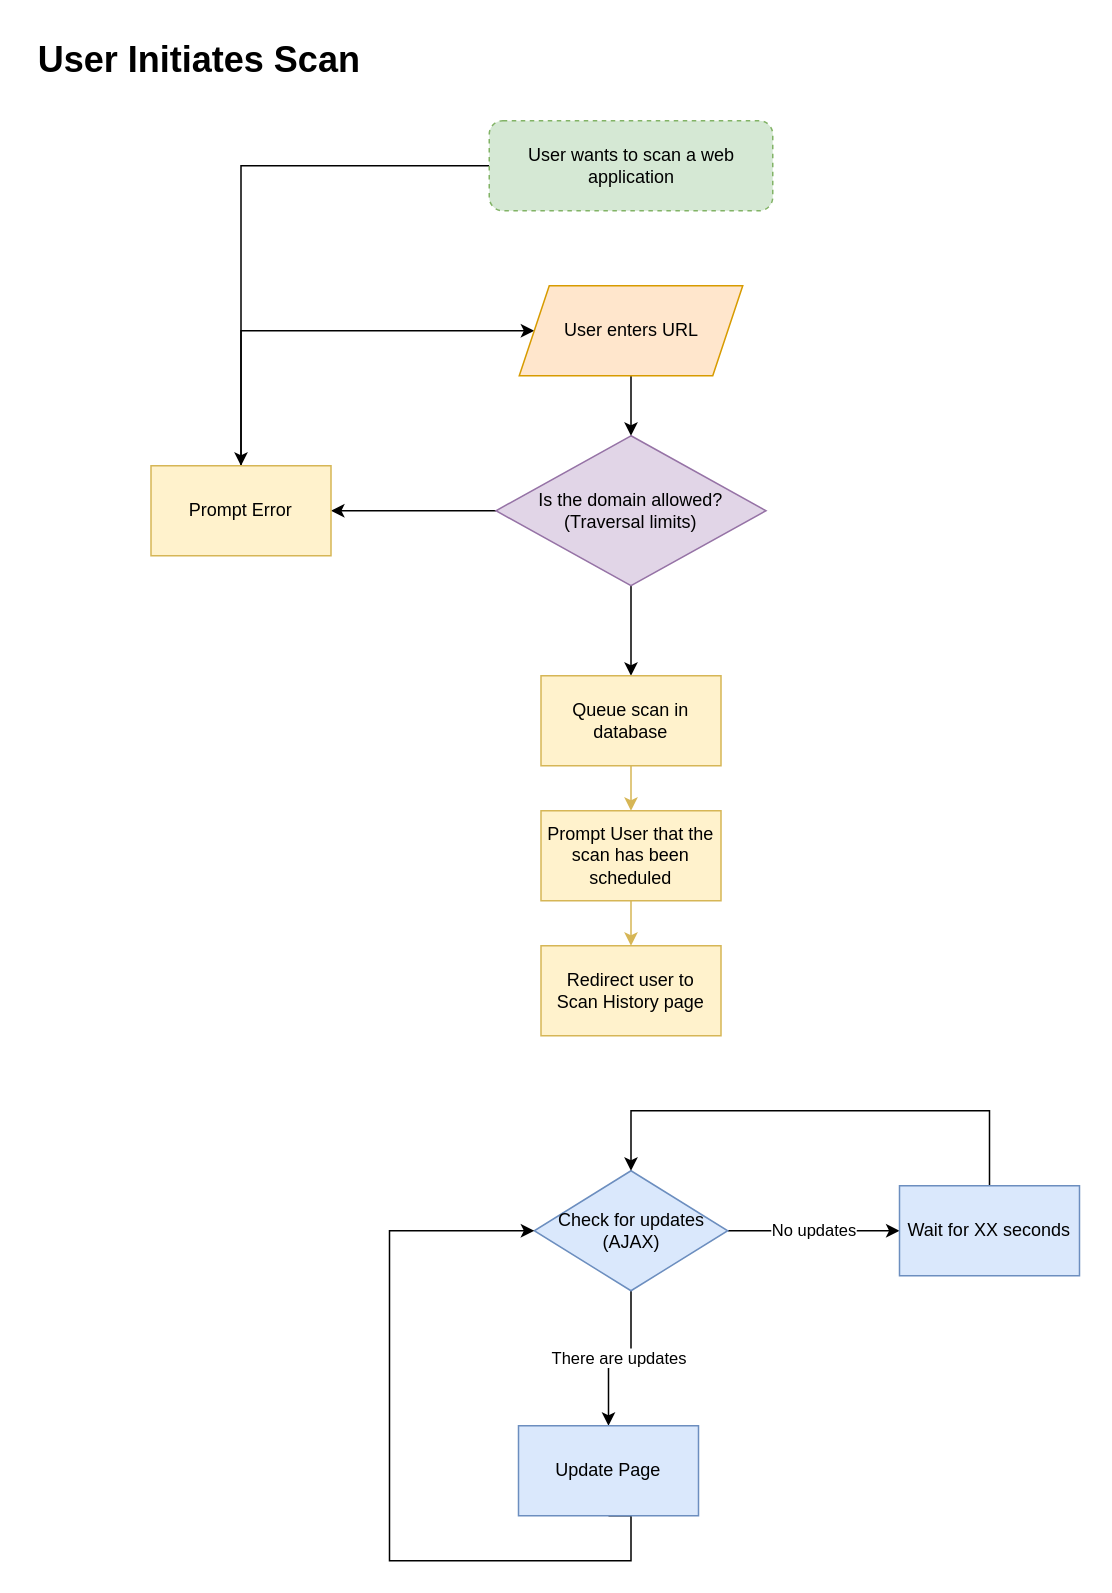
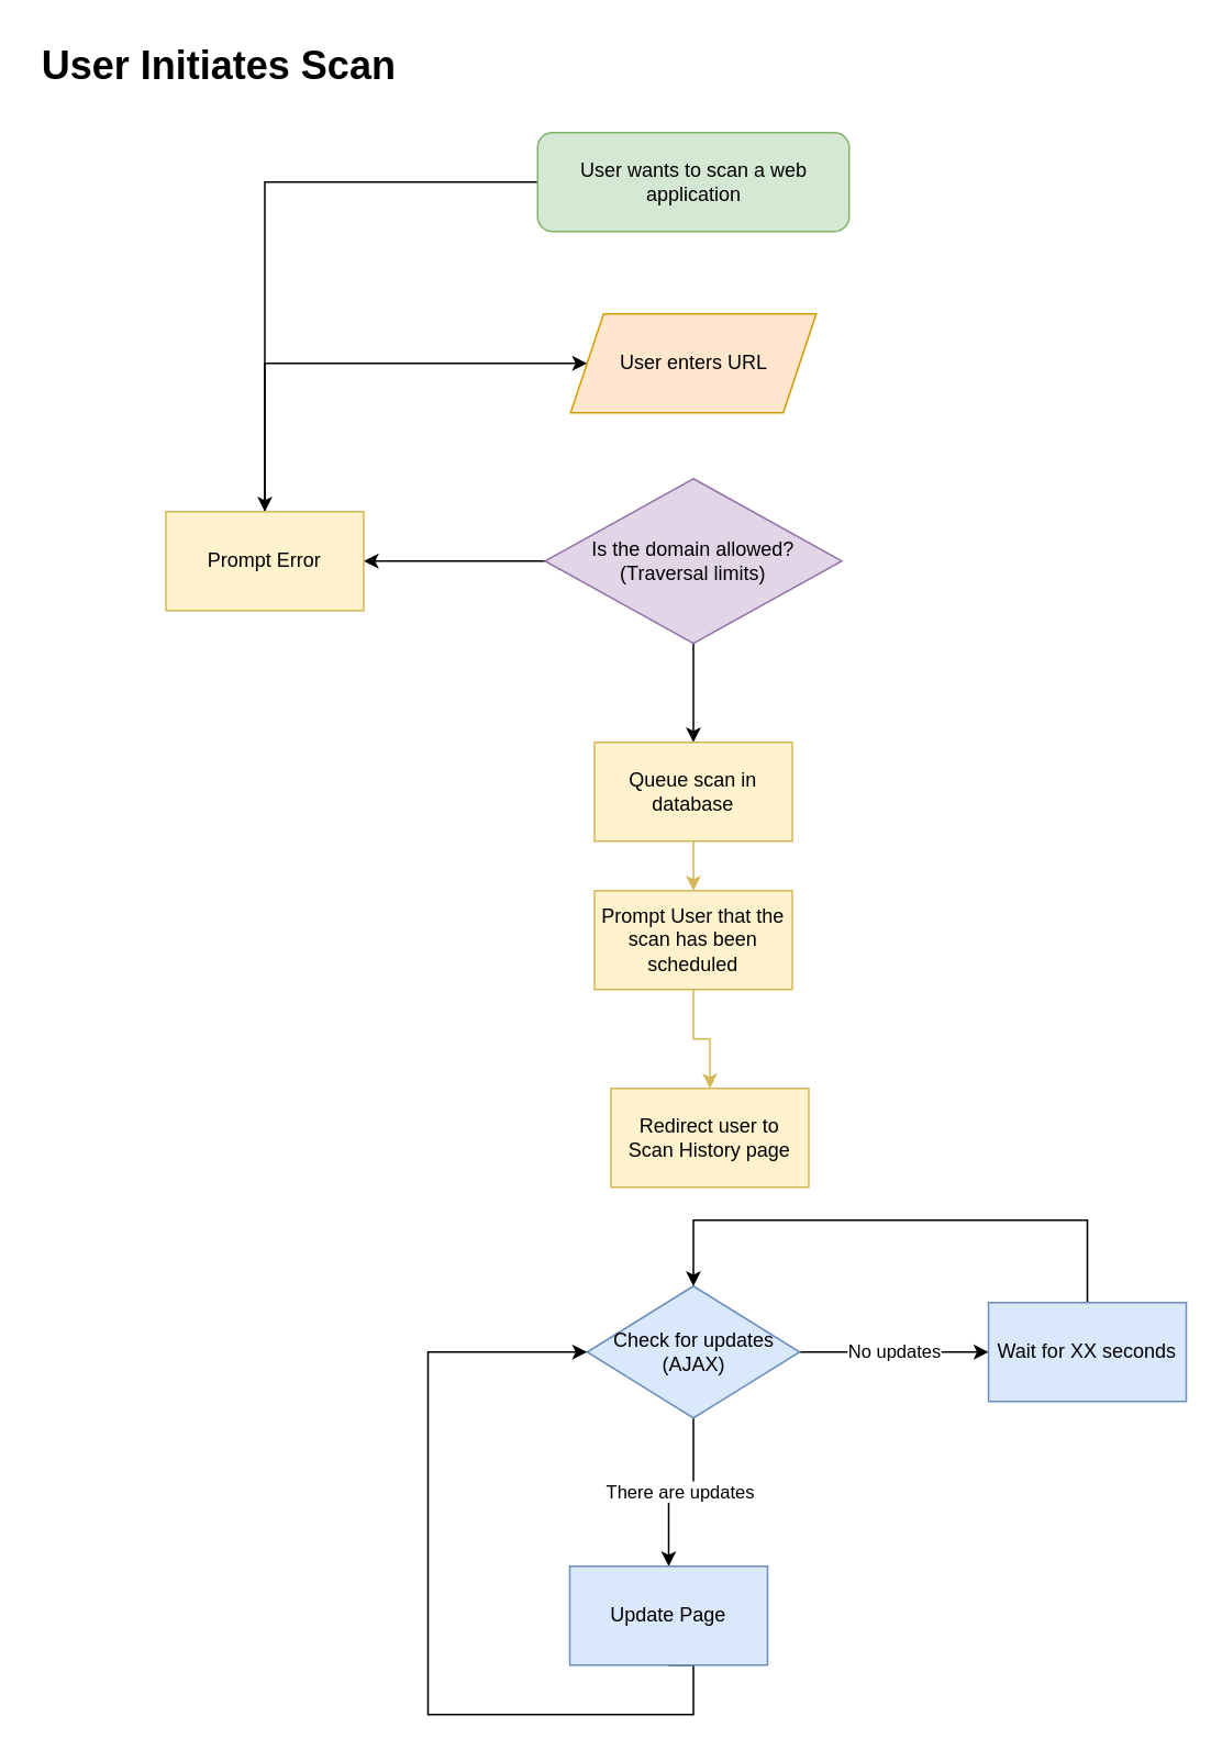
- <mxCell id="4" value="User wants to scan a web application" style="rounded=1;whiteSpace=wrap;html=1;fillColor=#d5e8d4;strokeColor=#82b366;dashed=1;" vertex="1" parent="1"><mxGeometry x="325.5" y="80" width="189" height="60" as="geometry" /></mxCell>
+ <mxCell id="4" value="User wants to scan a web application" style="rounded=1;whiteSpace=wrap;html=1;fillColor=#d5e8d4;strokeColor=#82b366;" vertex="1" parent="1"><mxGeometry x="325.5" y="80" width="189" height="60" as="geometry" /></mxCell>
- <mxCell id="12" value="" style="edgeStyle=orthogonalEdgeStyle;rounded=0;orthogonalLoop=1;jettySize=auto;html=1;" edge="1" parent="1" source="13" target="7"><mxGeometry relative="1" as="geometry" /></mxCell>
- <mxCell id="16" value="Redirect user to &lt;br&gt;Scan History page" style="whiteSpace=wrap;html=1;fillColor=#fff2cc;strokeColor=#d6b656;" vertex="1" parent="1"><mxGeometry x="360" y="630" width="120" height="60" as="geometry" /></mxCell>
+ <mxCell id="16" value="Redirect user to &lt;br&gt;Scan History page" style="whiteSpace=wrap;html=1;fillColor=#fff2cc;strokeColor=#d6b656;" vertex="1" parent="1"><mxGeometry x="370" y="660" width="120" height="60" as="geometry" /></mxCell>
